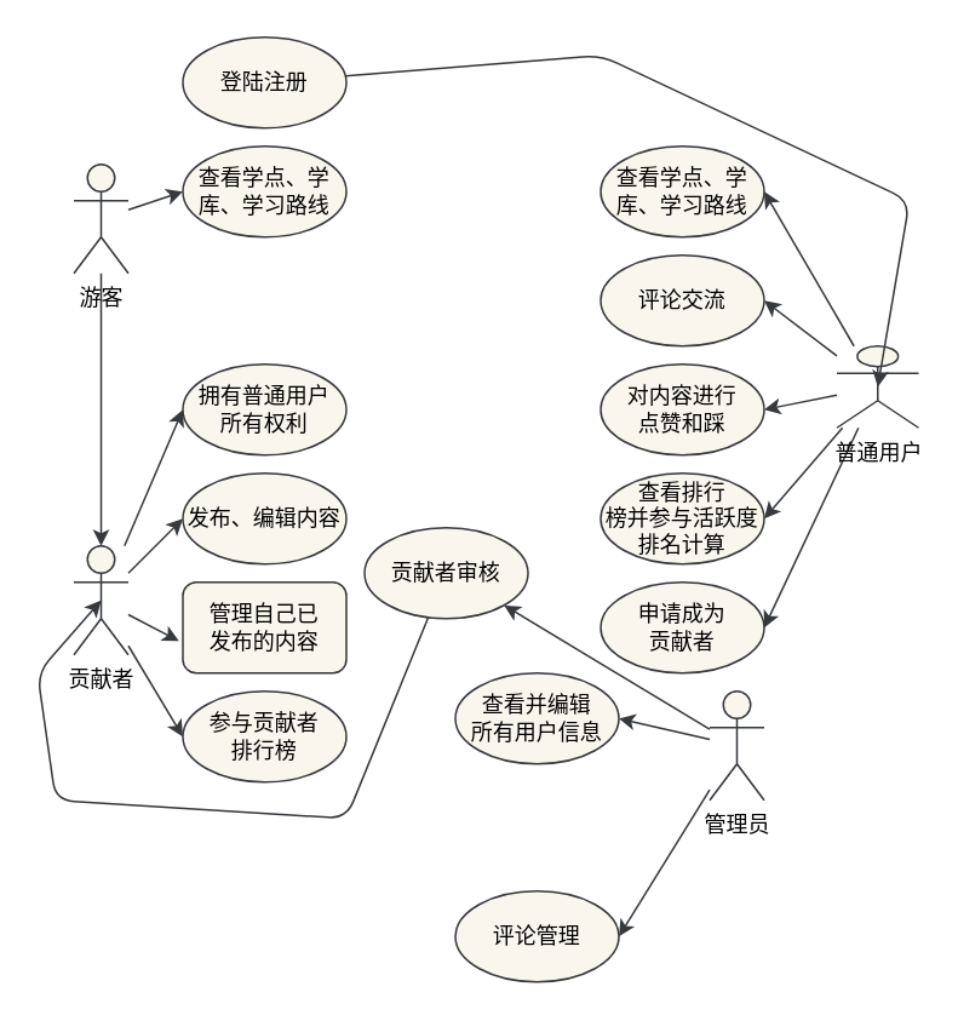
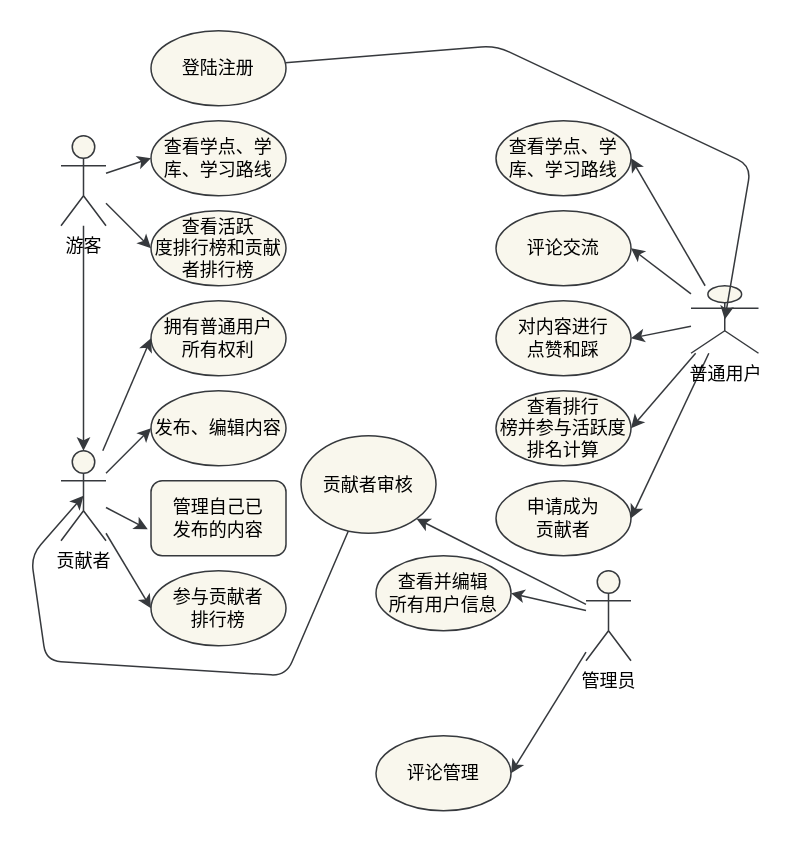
+ <mxCell id="3" style="edgeStyle=none;html=1;entryX=0;entryY=0.5;entryDx=0;entryDy=0;fontColor=#000000;fillColor=#f9f7ed;strokeColor=#36393d;" parent="1" source="5" target="22" edge="1"><mxGeometry relative="1" as="geometry" /></mxCell>
+ <mxCell id="22" value="查看活跃&lt;br&gt;度排行榜和贡献者排行榜" style="ellipse;whiteSpace=wrap;html=1;fillColor=#f9f7ed;strokeColor=#36393d;fontColor=#000000;" parent="1" vertex="1"><mxGeometry x="100" y="140" width="90" height="50" as="geometry" /></mxCell>
- <mxCell id="29" value="贡献者审核" style="ellipse;whiteSpace=wrap;html=1;fillColor=#f9f7ed;strokeColor=#36393d;fontColor=#000000;" parent="1" vertex="1"><mxGeometry x="200" y="290" width="90" height="50" as="geometry" /></mxCell>
+ <mxCell id="29" value="贡献者审核" style="ellipse;whiteSpace=wrap;html=1;fillColor=#f9f7ed;strokeColor=#36393d;fontColor=#000000;" parent="1" vertex="1"><mxGeometry x="200" y="290" width="90" height="65" as="geometry" /></mxCell>
